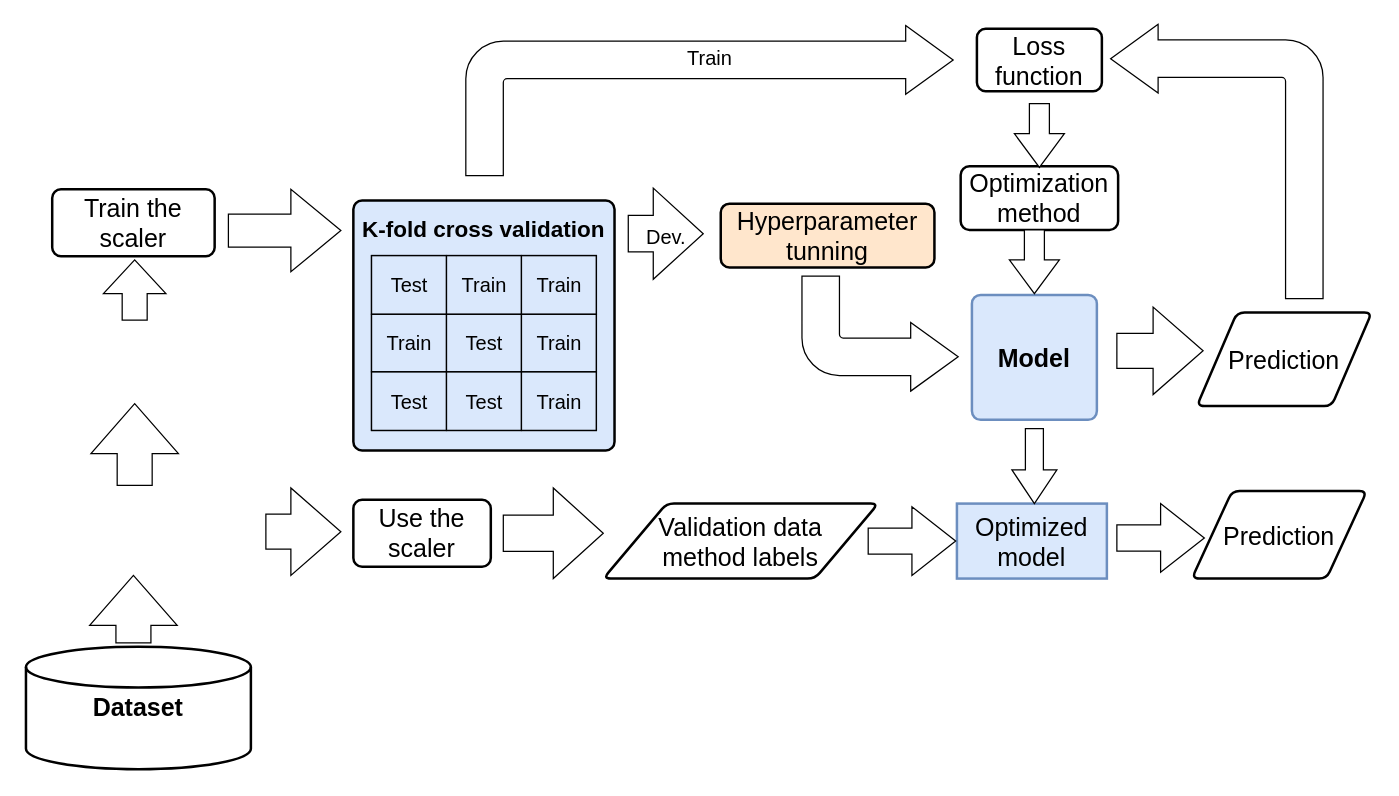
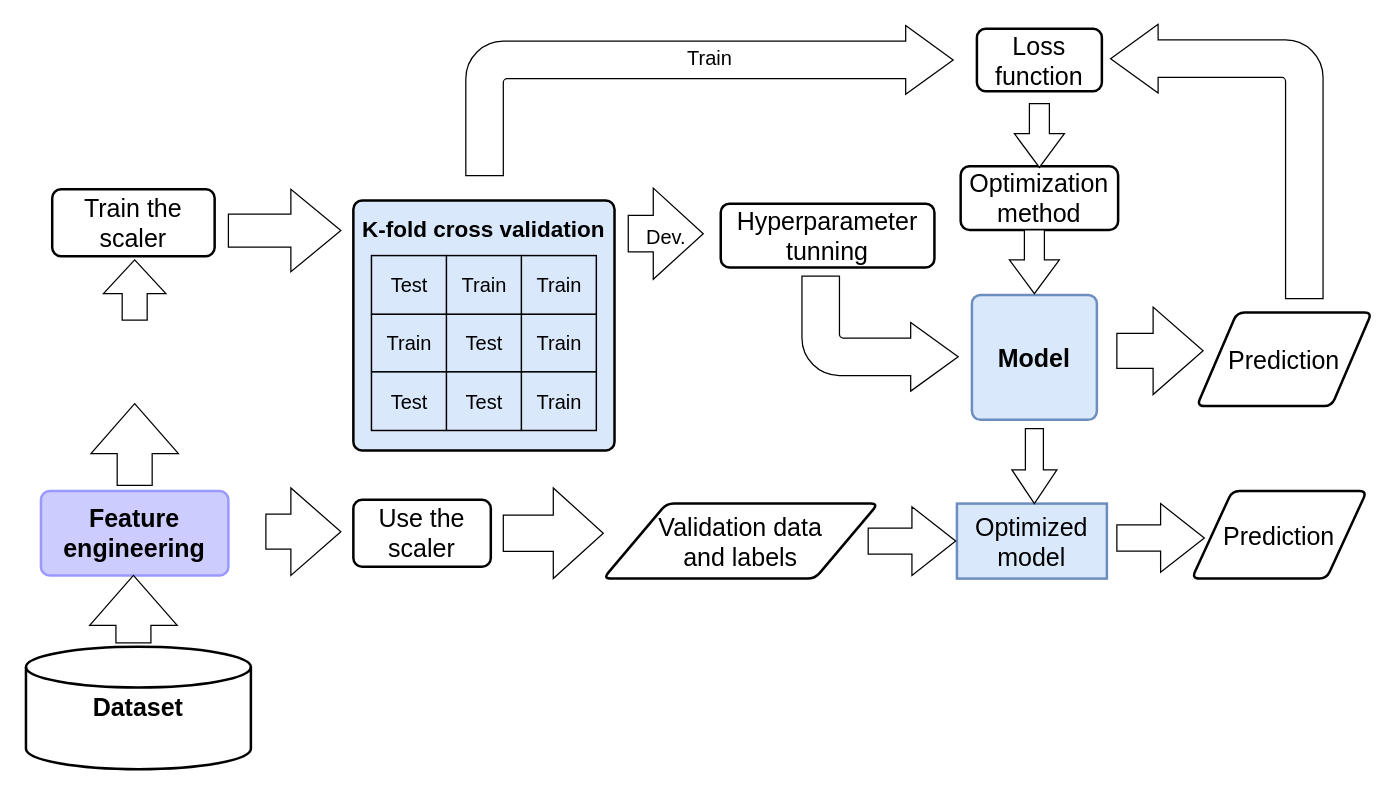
- <mxCell id="16" value="Hyperparameter tunning" style="rounded=1;whiteSpace=wrap;html=1;absoluteArcSize=1;arcSize=14;strokeWidth=2;fontSize=20;fontColor=#000000;fillColor=#ffe6cc;" parent="1" vertex="1"><mxGeometry x="576" y="162.5" width="171" height="51" as="geometry" /></mxCell>
+ <mxCell id="16" value="Hyperparameter tunning" style="rounded=1;whiteSpace=wrap;html=1;absoluteArcSize=1;arcSize=14;strokeWidth=2;fontSize=20;fontColor=#000000;" parent="1" vertex="1"><mxGeometry x="576" y="162.5" width="171" height="51" as="geometry" /></mxCell>
+ <mxCell id="39" value="&lt;font style=&quot;font-size: 20px;&quot;&gt;&lt;b style=&quot;&quot;&gt;Feature engineering&lt;/b&gt;&lt;/font&gt;" style="rounded=1;whiteSpace=wrap;html=1;absoluteArcSize=1;arcSize=14;strokeWidth=2;fillColor=#CCCCFF;strokeColor=#9999FF;" parent="1" vertex="1"><mxGeometry x="32" y="392.5" width="150" height="67.5" as="geometry" /></mxCell>
- <mxCell id="10" value="Validation data &lt;br&gt;method labels" style="shape=parallelogram;html=1;strokeWidth=2;perimeter=parallelogramPerimeter;whiteSpace=wrap;rounded=1;arcSize=12;size=0.23;fontSize=20;fontColor=#000000;" parent="1" vertex="1"><mxGeometry x="482" y="402.5" width="220" height="60" as="geometry" /></mxCell>
+ <mxCell id="10" value="Validation data &lt;br&gt;and labels" style="shape=parallelogram;html=1;strokeWidth=2;perimeter=parallelogramPerimeter;whiteSpace=wrap;rounded=1;arcSize=12;size=0.23;fontSize=20;fontColor=#000000;" parent="1" vertex="1"><mxGeometry x="482" y="402.5" width="220" height="60" as="geometry" /></mxCell>
